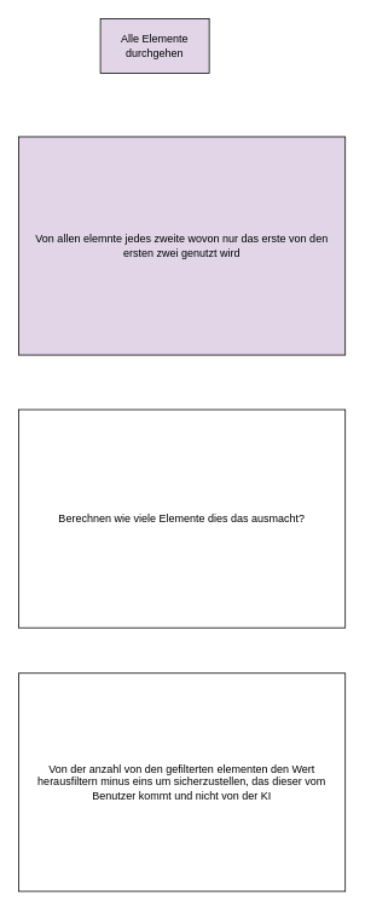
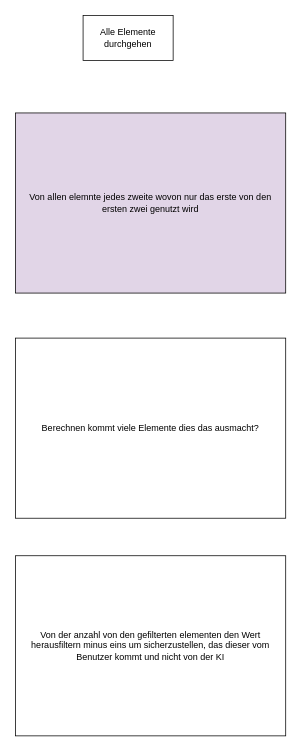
- <mxCell id="2" value="Alle Elemente durchgehen" style="rounded=0;whiteSpace=wrap;html=1;fillColor=#e1d5e7;" vertex="1" parent="1"><mxGeometry x="110" y="20" width="120" height="60" as="geometry" /></mxCell>
+ <mxCell id="2" value="Alle Elemente durchgehen" style="rounded=0;whiteSpace=wrap;html=1;" vertex="1" parent="1"><mxGeometry x="110" y="20" width="120" height="60" as="geometry" /></mxCell>
- <mxCell id="4" value="Berechnen wie viele Elemente dies das ausmacht?" style="rounded=0;whiteSpace=wrap;html=1;" vertex="1" parent="1"><mxGeometry x="20" y="450" width="360" height="240" as="geometry" /></mxCell>
+ <mxCell id="4" value="Berechnen kommt viele Elemente dies das ausmacht?" style="rounded=0;whiteSpace=wrap;html=1;" vertex="1" parent="1"><mxGeometry x="20" y="450" width="360" height="240" as="geometry" /></mxCell>
